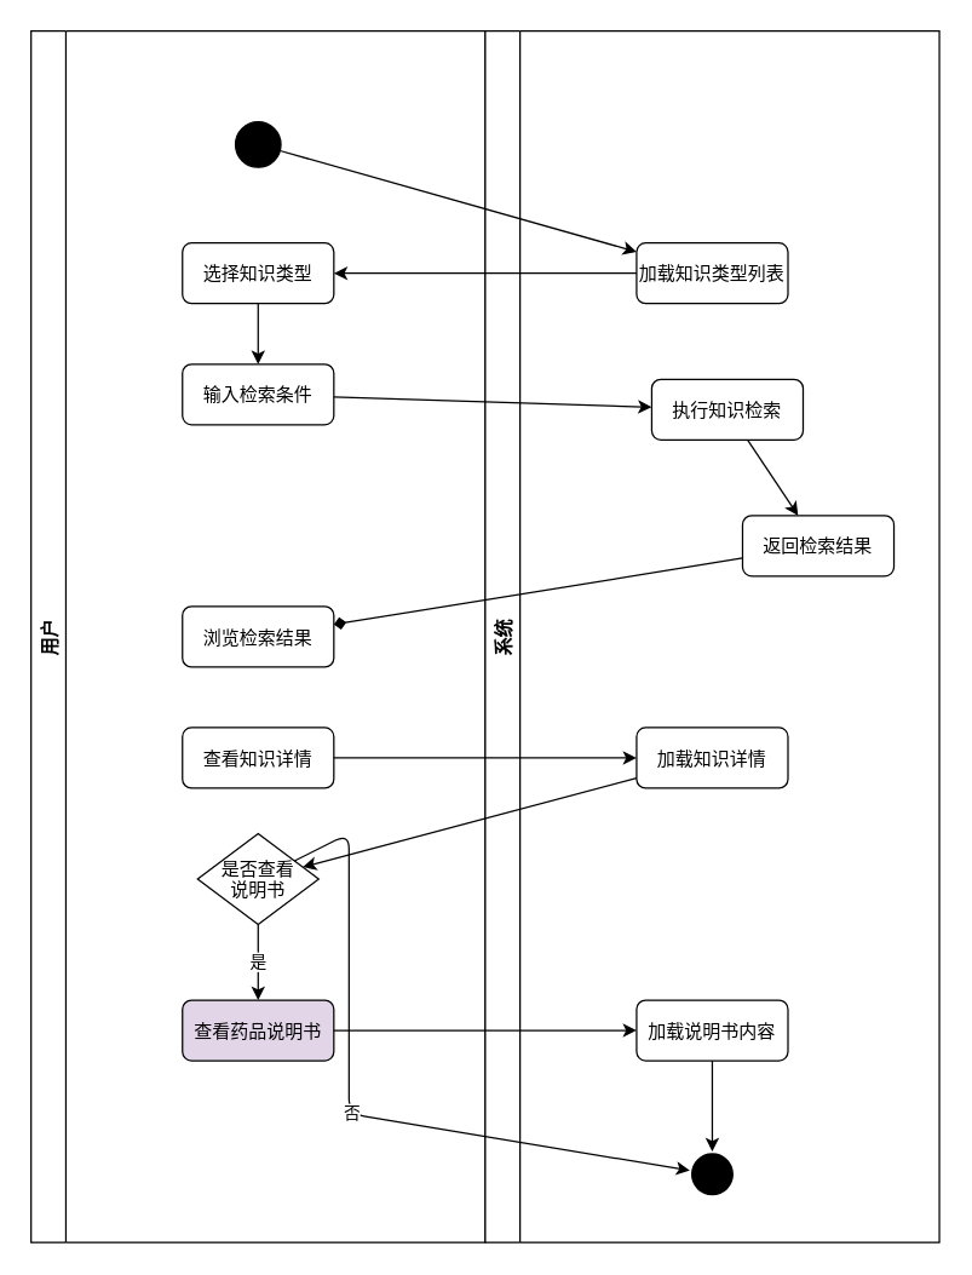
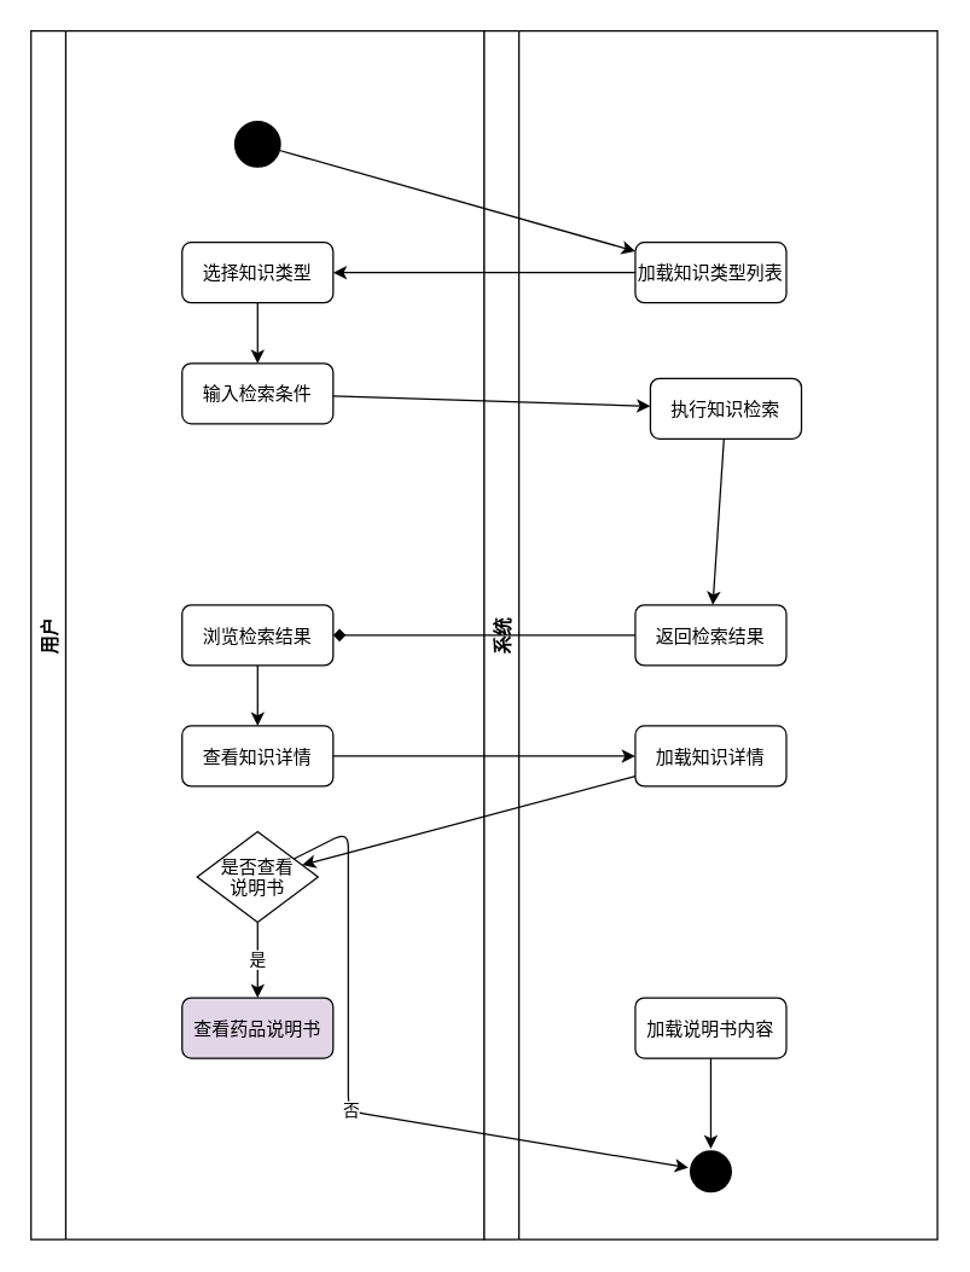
- <mxCell id="13" value="返回检索结果" style="rounded=1;" parent="10" vertex="1"><mxGeometry x="170" y="320" width="100" height="40" as="geometry" /></mxCell>
+ <mxCell id="13" value="返回检索结果" style="rounded=1;" parent="10" vertex="1"><mxGeometry x="100" y="380" width="100" height="40" as="geometry" /></mxCell>
+ <mxCell id="23" value="" style="endArrow=classic;html=1;" parent="1" source="6" target="7" edge="1"><mxGeometry relative="1" as="geometry" /></mxCell>
- <mxCell id="27" value="" style="endArrow=classic;html=1;" parent="1" source="9" target="15" edge="1"><mxGeometry relative="1" as="geometry" /></mxCell>
